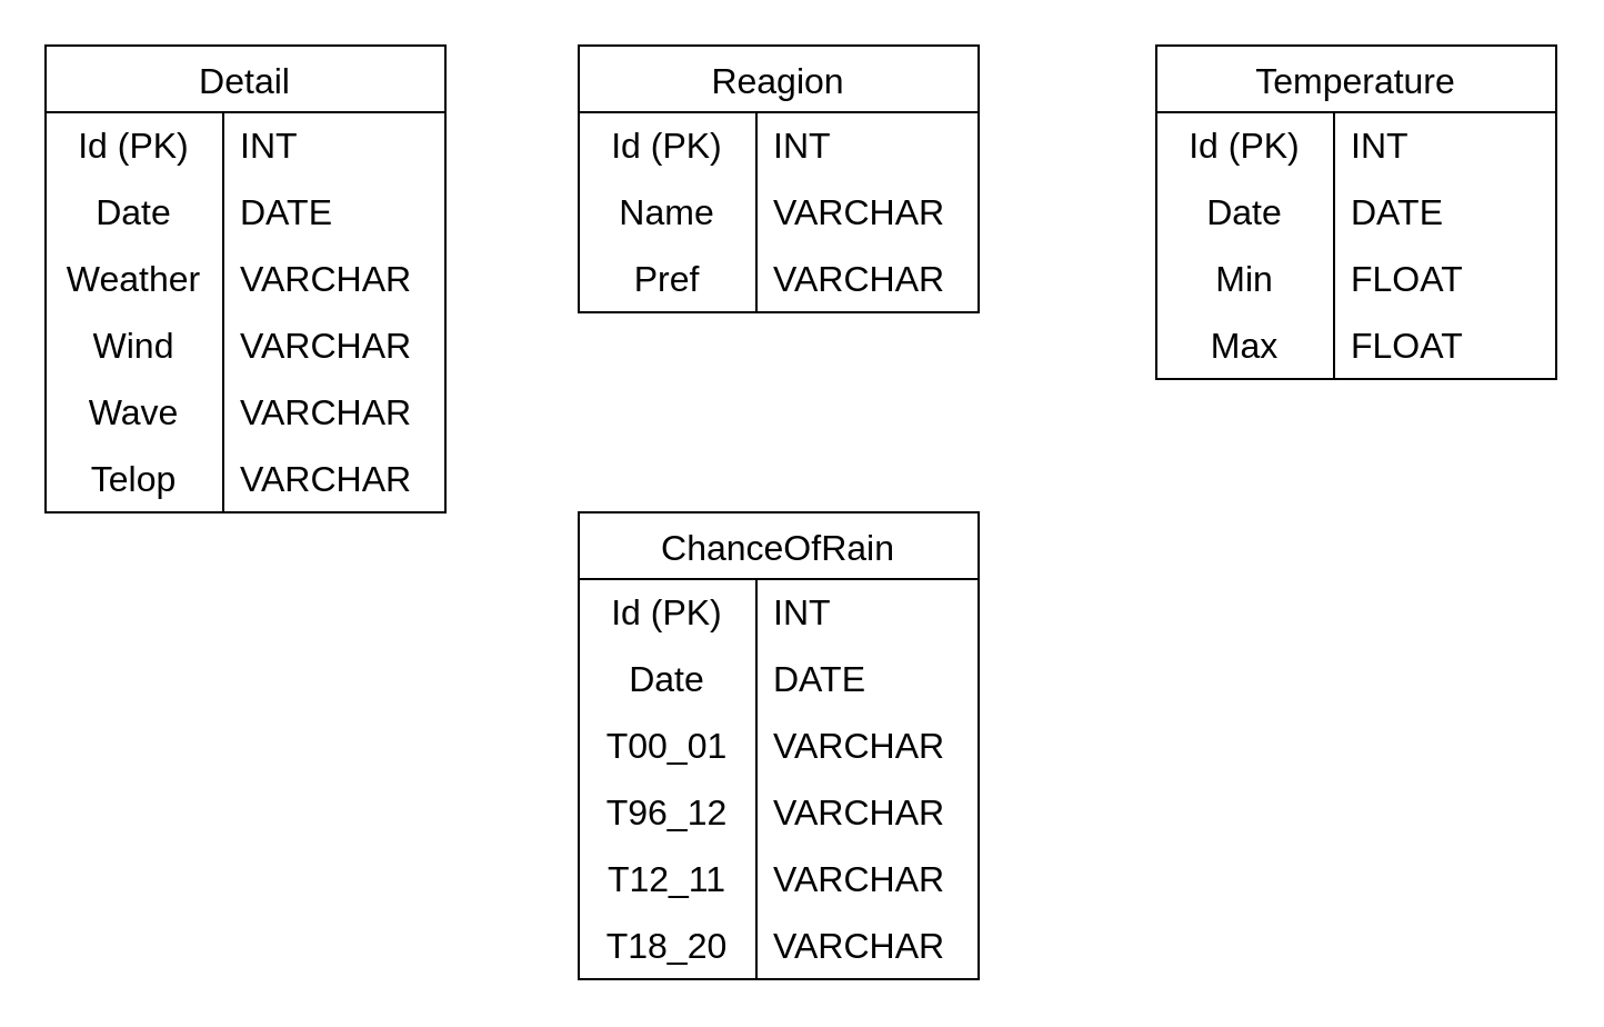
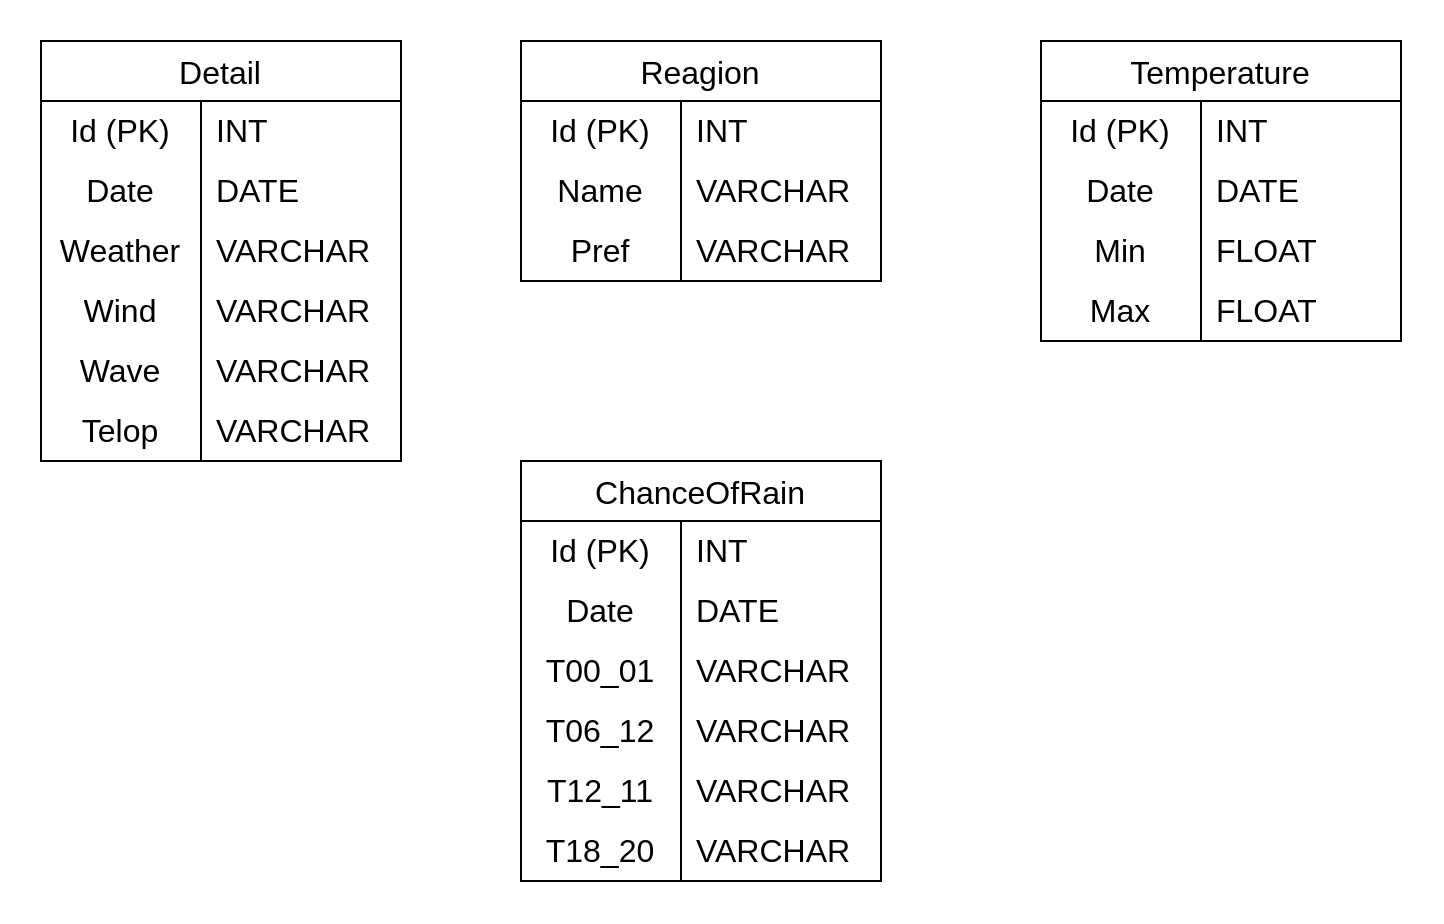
- <mxCell id="55" value="T96_12" style="shape=partialRectangle;html=1;whiteSpace=wrap;connectable=0;fillColor=none;top=0;left=0;bottom=0;right=0;overflow=hidden;strokeColor=inherit;fontSize=16;" vertex="1" parent="54"><mxGeometry width="80" height="30" as="geometry"><mxRectangle width="80" height="30" as="alternateBounds" /></mxGeometry></mxCell>
+ <mxCell id="55" value="T06_12" style="shape=partialRectangle;html=1;whiteSpace=wrap;connectable=0;fillColor=none;top=0;left=0;bottom=0;right=0;overflow=hidden;strokeColor=inherit;fontSize=16;" vertex="1" parent="54"><mxGeometry width="80" height="30" as="geometry"><mxRectangle width="80" height="30" as="alternateBounds" /></mxGeometry></mxCell>
